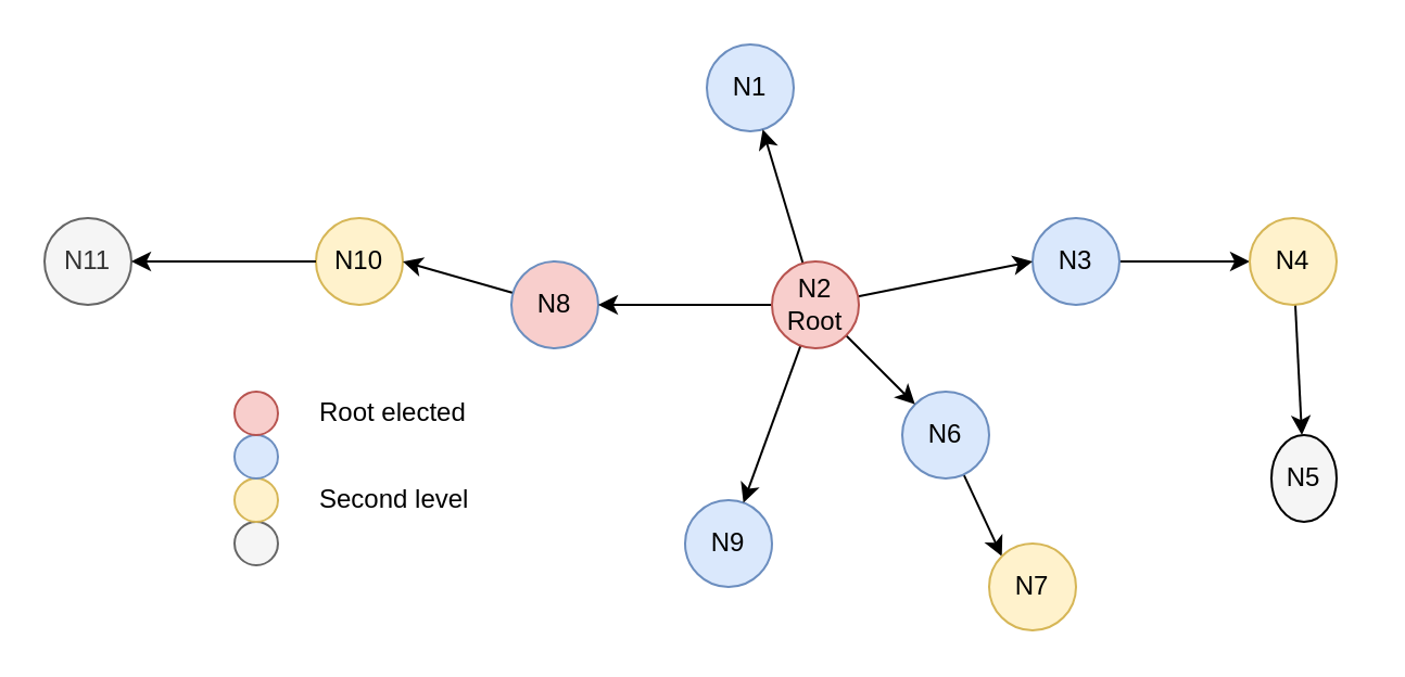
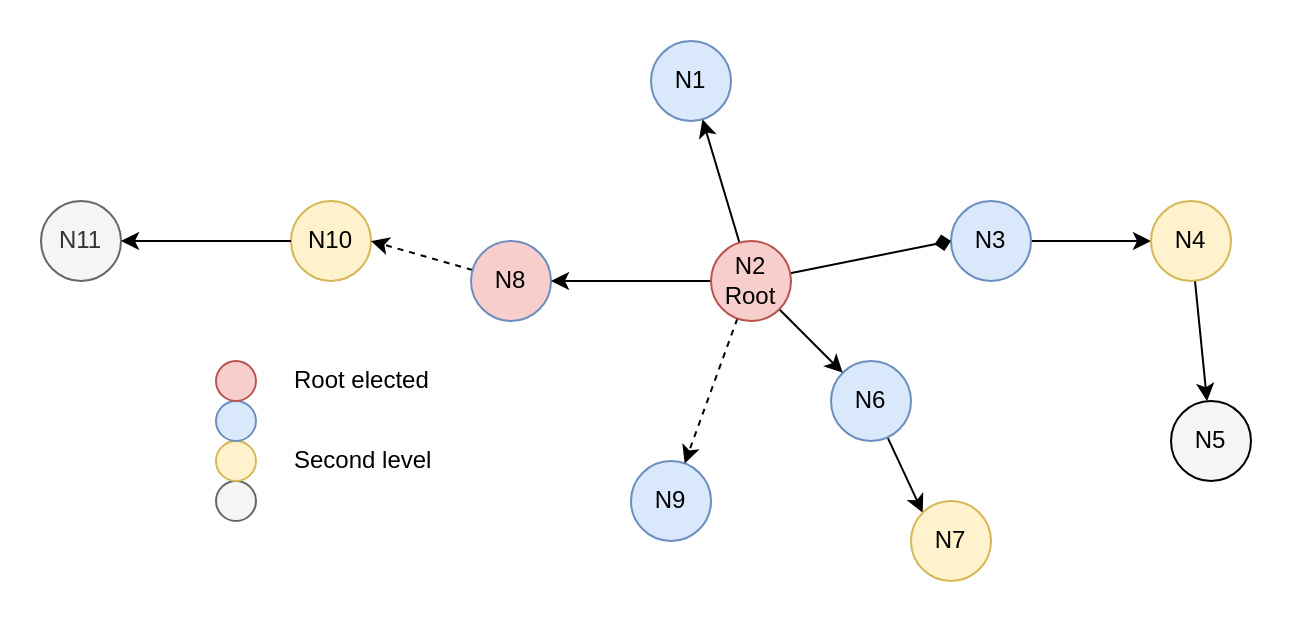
- <mxCell id="15" style="rounded=0;orthogonalLoop=1;jettySize=auto;html=1;entryX=0;entryY=0.5;entryDx=0;entryDy=0;" edge="1" parent="1" source="20" target="9"><mxGeometry relative="1" as="geometry" /></mxCell>
+ <mxCell id="15" style="rounded=0;orthogonalLoop=1;jettySize=auto;html=1;entryX=0;entryY=0.5;entryDx=0;entryDy=0;endArrow=diamond;" edge="1" parent="1" source="20" target="9"><mxGeometry relative="1" as="geometry" /></mxCell>
- <mxCell id="10" style="rounded=0;orthogonalLoop=1;jettySize=auto;html=1;entryX=1;entryY=0.5;entryDx=0;entryDy=0;" edge="1" parent="1" source="11" target="4"><mxGeometry relative="1" as="geometry" /></mxCell>
+ <mxCell id="10" style="rounded=0;orthogonalLoop=1;jettySize=auto;html=1;entryX=1;entryY=0.5;entryDx=0;entryDy=0;dashed=1;" edge="1" parent="1" source="11" target="4"><mxGeometry relative="1" as="geometry" /></mxCell>
- <mxCell id="18" style="rounded=0;orthogonalLoop=1;jettySize=auto;html=1;jumpStyle=none;" edge="1" parent="1" source="20" target="5"><mxGeometry relative="1" as="geometry" /></mxCell>
+ <mxCell id="18" style="rounded=0;orthogonalLoop=1;jettySize=auto;html=1;jumpStyle=none;dashed=1;" edge="1" parent="1" source="20" target="5"><mxGeometry relative="1" as="geometry" /></mxCell>
- <mxCell id="12" value="N5&lt;br&gt;" style="ellipse;whiteSpace=wrap;html=1;aspect=fixed;fillColor=#F5F5F5;" vertex="1" parent="1"><mxGeometry x="585" y="200" width="30" height="40" as="geometry" /></mxCell>
+ <mxCell id="12" value="N5&lt;br&gt;" style="ellipse;whiteSpace=wrap;html=1;aspect=fixed;fillColor=#F5F5F5;" vertex="1" parent="1"><mxGeometry x="585" y="200" width="40" height="40" as="geometry" /></mxCell>
